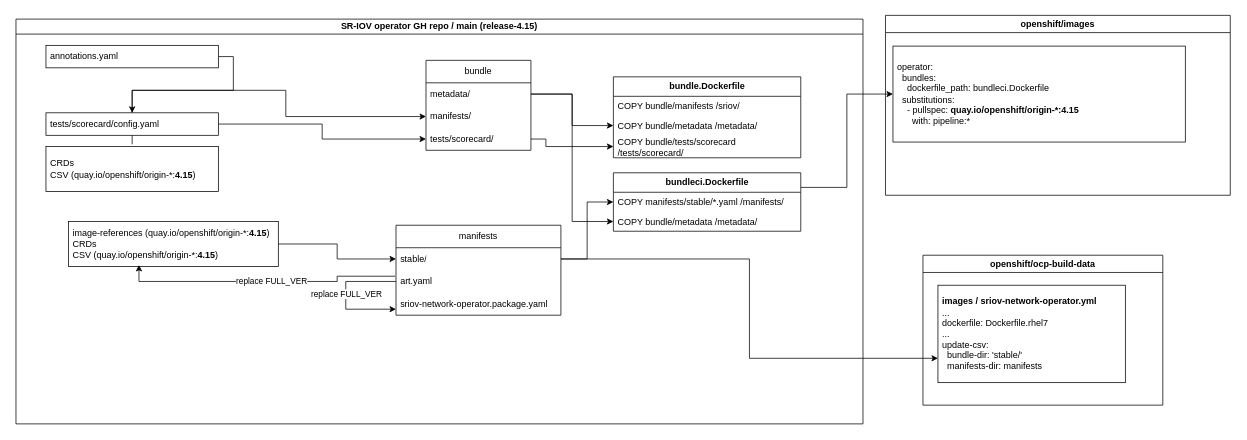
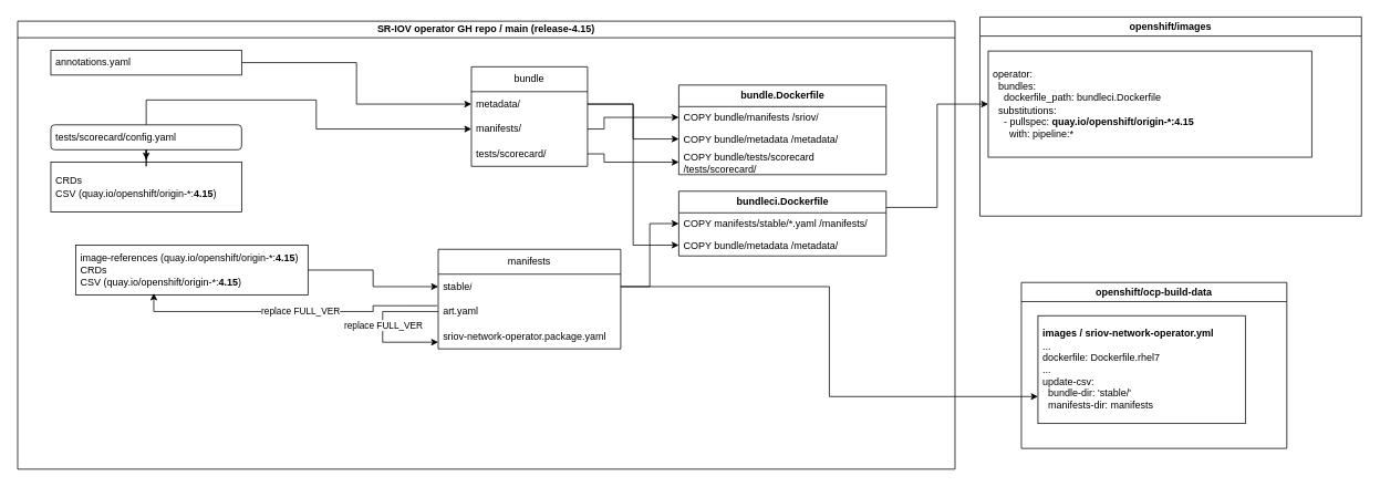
- <mxCell id="21" style="edgeStyle=orthogonalEdgeStyle;rounded=0;orthogonalLoop=1;jettySize=auto;html=1;exitX=1;exitY=0.5;exitDx=0;exitDy=0;" parent="2" source="22" target="24" edge="1"><mxGeometry relative="1" as="geometry" /></mxCell>
+ <mxCell id="21" style="edgeStyle=orthogonalEdgeStyle;rounded=0;orthogonalLoop=1;jettySize=auto;html=1;exitX=1;exitY=0.5;exitDx=0;exitDy=0;entryX=0;entryY=0.5;entryDx=0;entryDy=0;" parent="2" source="22" target="9" edge="1"><mxGeometry relative="1" as="geometry" /></mxCell>
+ <mxCell id="17" style="edgeStyle=orthogonalEdgeStyle;rounded=0;orthogonalLoop=1;jettySize=auto;html=1;exitX=1;exitY=0.5;exitDx=0;exitDy=0;entryX=0;entryY=0.5;entryDx=0;entryDy=0;" parent="2" source="10" target="13" edge="1"><mxGeometry relative="1" as="geometry"><Array as="points"><mxPoint x="707" y="130" /><mxPoint x="707" y="116" /></Array></mxGeometry></mxCell>
- <mxCell id="24" value="tests/scorecard/config.yaml" style="rounded=0;whiteSpace=wrap;html=1;align=left;spacing=6;" parent="2" vertex="1"><mxGeometry x="40" y="125" width="230" height="30" as="geometry" /></mxCell>
+ <mxCell id="24" value="tests/scorecard/config.yaml" style="whiteSpace=wrap;html=1;align=left;spacing=6;rounded=1;" parent="2" vertex="1"><mxGeometry x="40" y="125" width="230" height="30" as="geometry" /></mxCell>
- <mxCell id="23" style="edgeStyle=orthogonalEdgeStyle;rounded=0;orthogonalLoop=1;jettySize=auto;html=1;entryX=0;entryY=0.5;entryDx=0;entryDy=0;" parent="2" source="24" target="11" edge="1"><mxGeometry relative="1" as="geometry" /></mxCell>
+ <mxCell id="23" style="edgeStyle=orthogonalEdgeStyle;rounded=0;orthogonalLoop=1;jettySize=auto;html=1;" parent="2" source="24" target="20" edge="1"><mxGeometry relative="1" as="geometry" /></mxCell>
